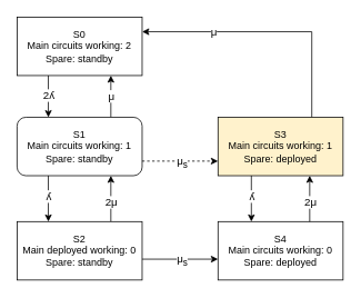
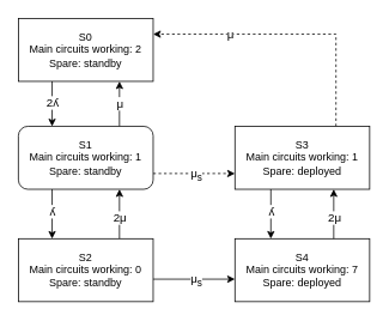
- <mxCell id="15" style="edgeStyle=orthogonalEdgeStyle;rounded=0;orthogonalLoop=1;jettySize=auto;html=1;exitX=0.75;exitY=0;exitDx=0;exitDy=0;entryX=1;entryY=0.25;entryDx=0;entryDy=0;" edge="1" parent="1" source="17" target="4"><mxGeometry relative="1" as="geometry"><mxPoint x="373.4" y="50" as="targetPoint" /></mxGeometry></mxCell>
+ <mxCell id="15" style="edgeStyle=orthogonalEdgeStyle;rounded=0;orthogonalLoop=1;jettySize=auto;html=1;exitX=0.75;exitY=0;exitDx=0;exitDy=0;entryX=1;entryY=0.25;entryDx=0;entryDy=0;dashed=1;" edge="1" parent="1" source="17" target="4"><mxGeometry relative="1" as="geometry"><mxPoint x="373.4" y="50" as="targetPoint" /></mxGeometry></mxCell>
- <mxCell id="17" value="S3&lt;br&gt;&lt;div&gt;Main circuits working: 1&lt;br&gt;&lt;/div&gt;&lt;div&gt;Spare: deployed&lt;br&gt;&lt;/div&gt;" style="rounded=0;whiteSpace=wrap;html=1;fillColor=#fff2cc;" vertex="1" parent="1"><mxGeometry x="261" y="140" width="150" height="70" as="geometry" /></mxCell>
+ <mxCell id="17" value="S3&lt;br&gt;&lt;div&gt;Main circuits working: 1&lt;br&gt;&lt;/div&gt;&lt;div&gt;Spare: deployed&lt;br&gt;&lt;/div&gt;" style="rounded=0;whiteSpace=wrap;html=1;" vertex="1" parent="1"><mxGeometry x="261" y="140" width="150" height="70" as="geometry" /></mxCell>
- <mxCell id="14" value="S2&lt;br&gt;&lt;div&gt;Main deployed working: 0&lt;br&gt;&lt;/div&gt;&lt;div&gt;Spare: standby&lt;br&gt;&lt;/div&gt;" style="rounded=0;whiteSpace=wrap;html=1;" vertex="1" parent="1"><mxGeometry x="20" y="265" width="150" height="70" as="geometry" /></mxCell>
+ <mxCell id="14" value="S2&lt;br&gt;&lt;div&gt;Main circuits working: 0&lt;br&gt;&lt;/div&gt;&lt;div&gt;Spare: standby&lt;br&gt;&lt;/div&gt;" style="rounded=0;whiteSpace=wrap;html=1;" vertex="1" parent="1"><mxGeometry x="20" y="265" width="150" height="70" as="geometry" /></mxCell>
- <mxCell id="18" value="S4&lt;br&gt;&lt;div&gt;Main circuits working: 0&lt;br&gt;&lt;/div&gt;&lt;div&gt;Spare: deployed&lt;br&gt;&lt;/div&gt;" style="rounded=0;whiteSpace=wrap;html=1;" vertex="1" parent="1"><mxGeometry x="261" y="265" width="150" height="70" as="geometry" /></mxCell>
+ <mxCell id="18" value="S4&lt;br&gt;&lt;div&gt;Main circuits working: 7&lt;br&gt;&lt;/div&gt;&lt;div&gt;Spare: deployed&lt;br&gt;&lt;/div&gt;" style="rounded=0;whiteSpace=wrap;html=1;" vertex="1" parent="1"><mxGeometry x="261" y="265" width="150" height="70" as="geometry" /></mxCell>
